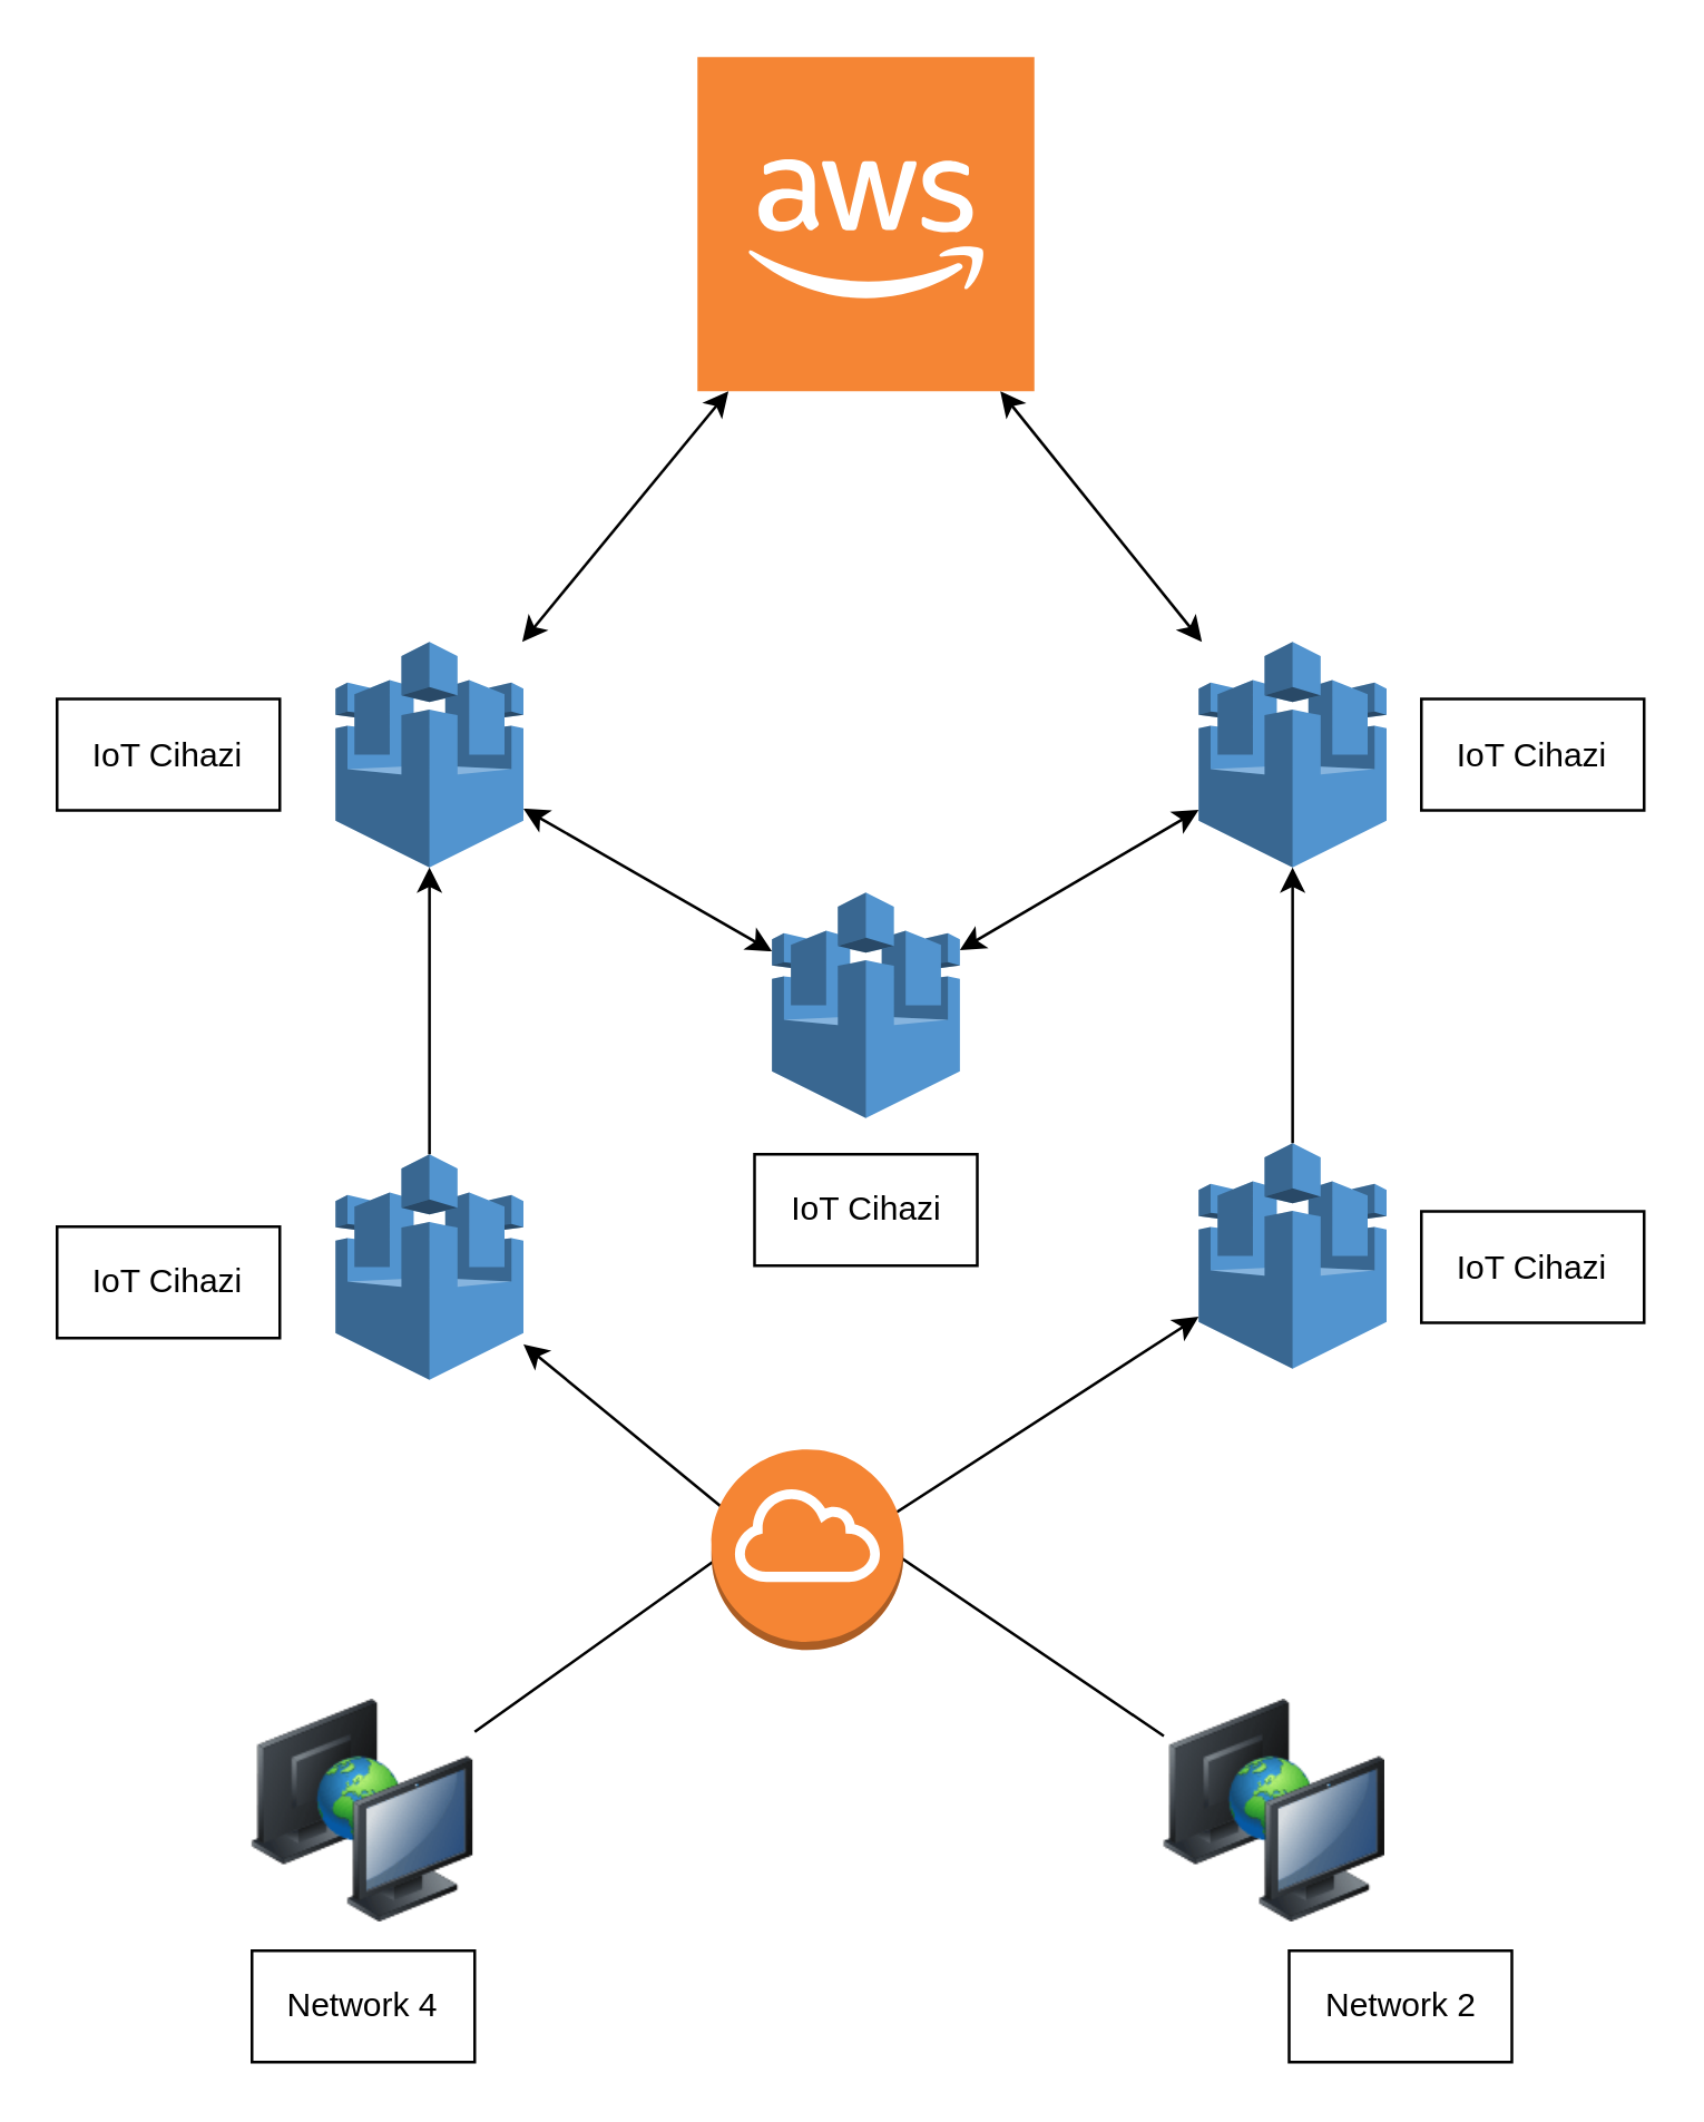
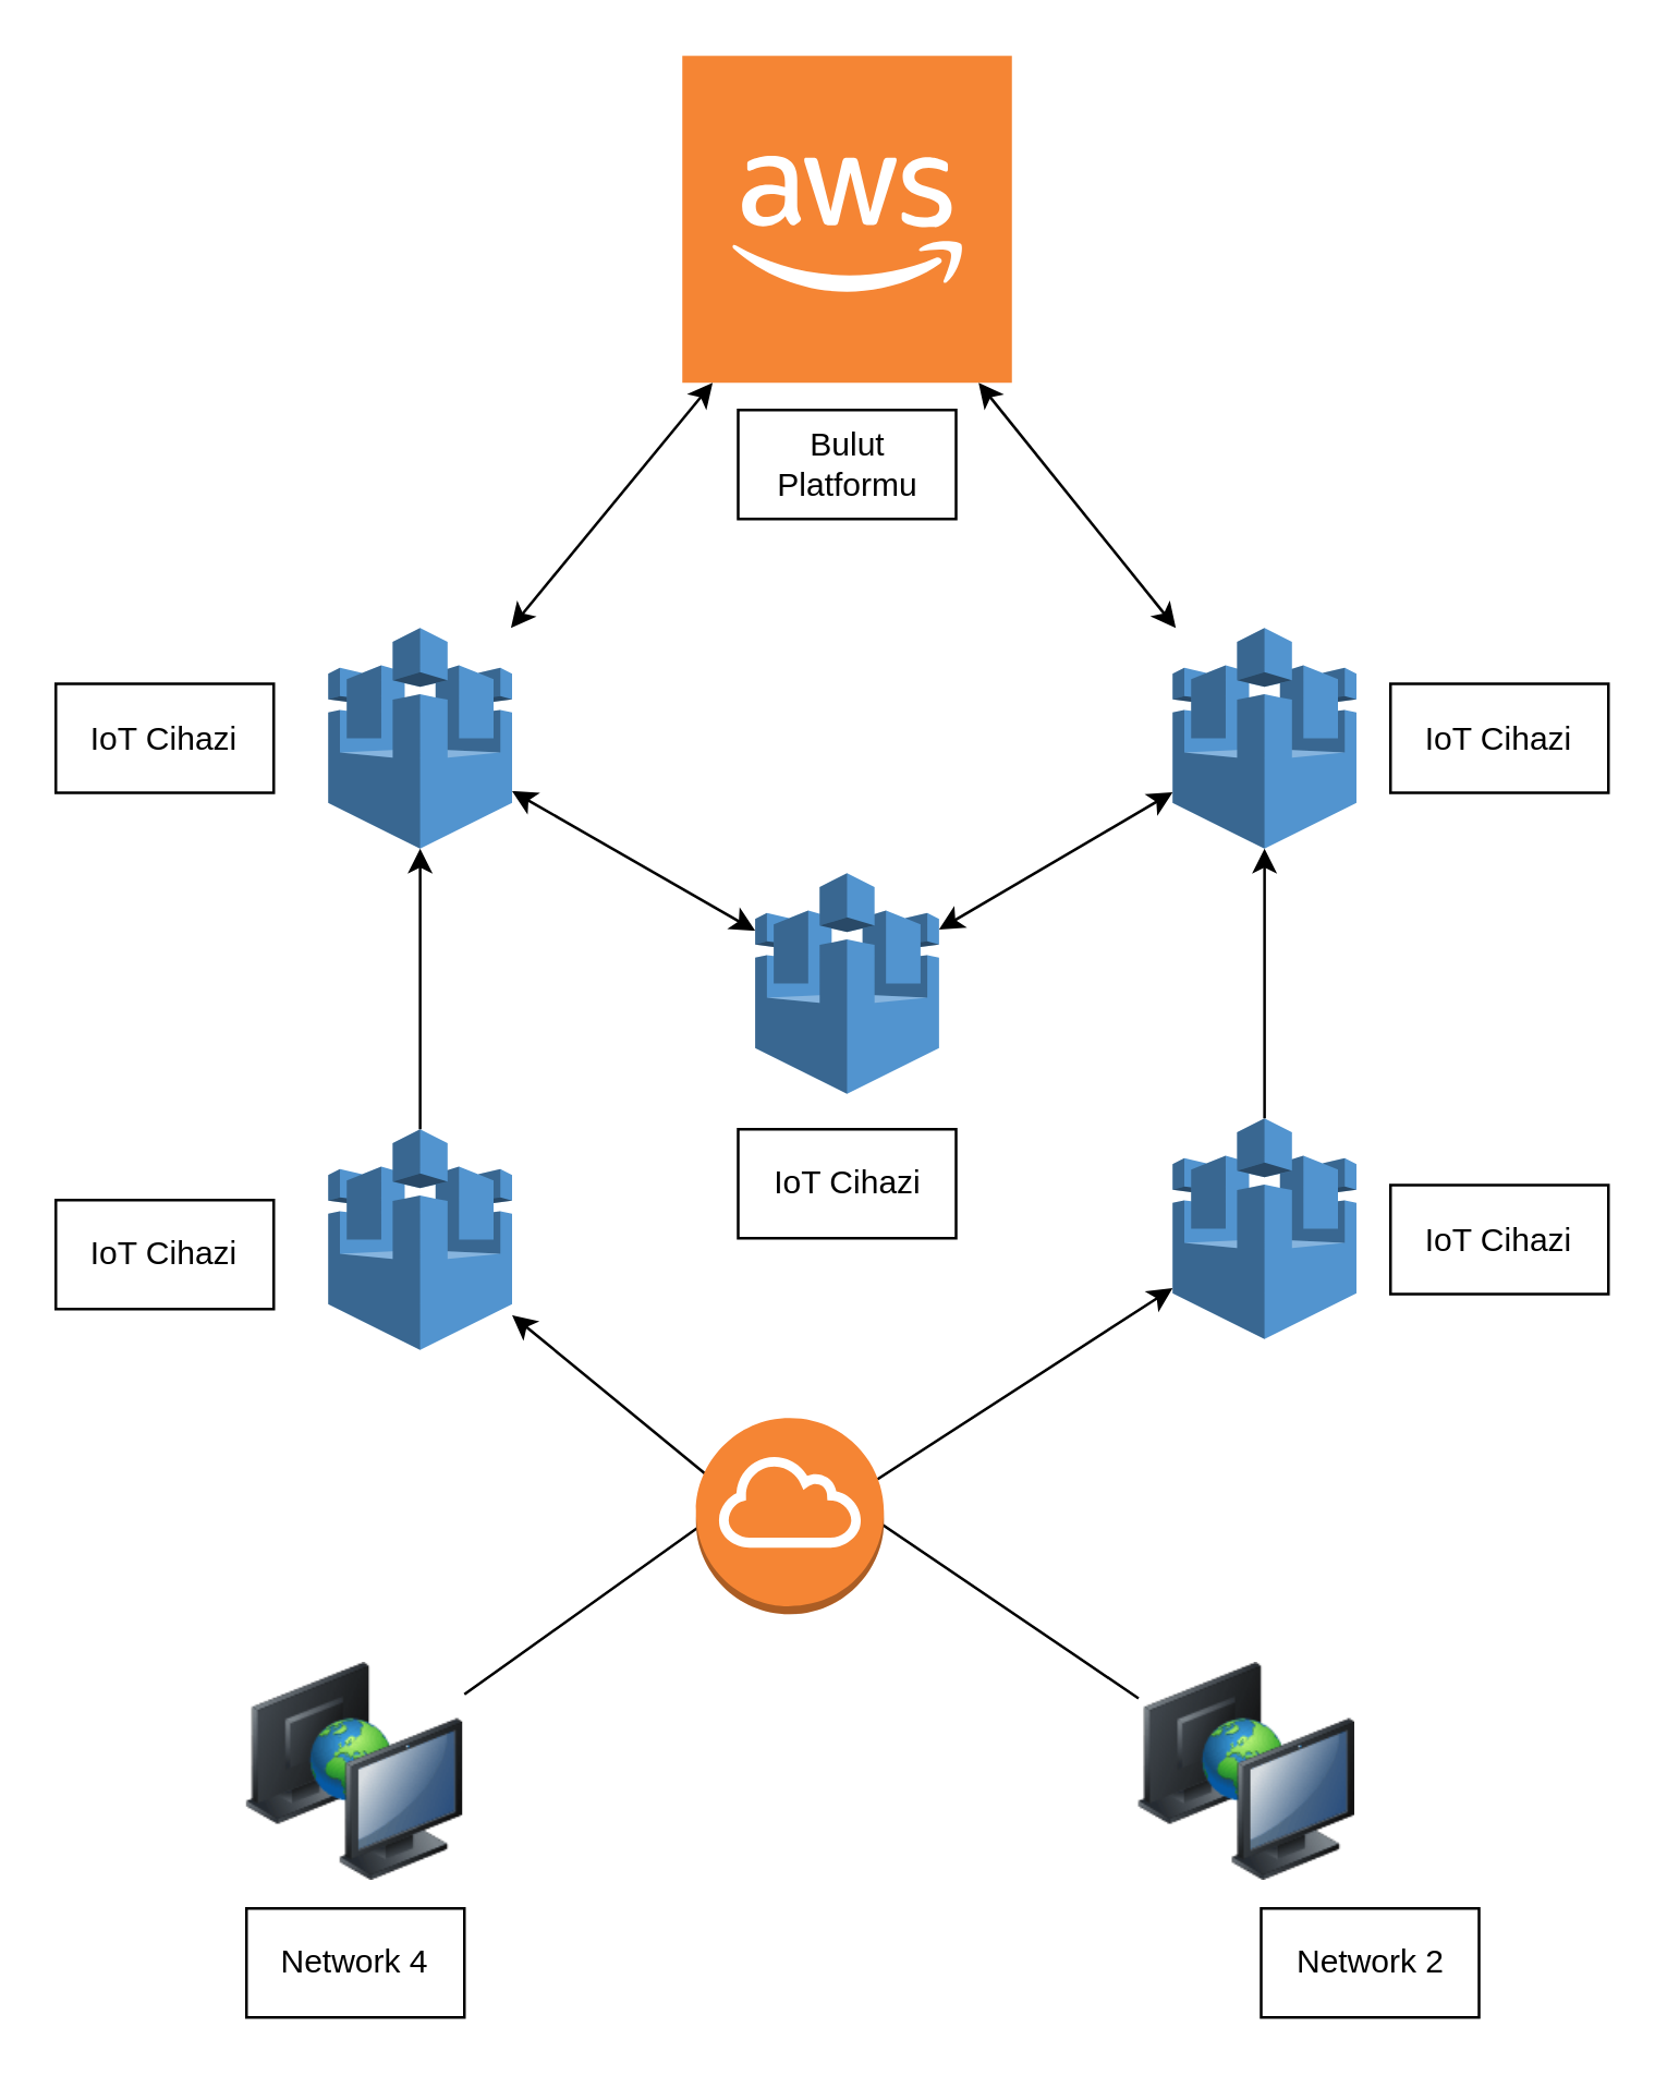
+ <mxCell id="25" value="Bulut&lt;br&gt;Platformu" style="whiteSpace=wrap;html=1;" vertex="1" parent="1"><mxGeometry x="270.5" y="150" width="80" height="40" as="geometry" /></mxCell>
